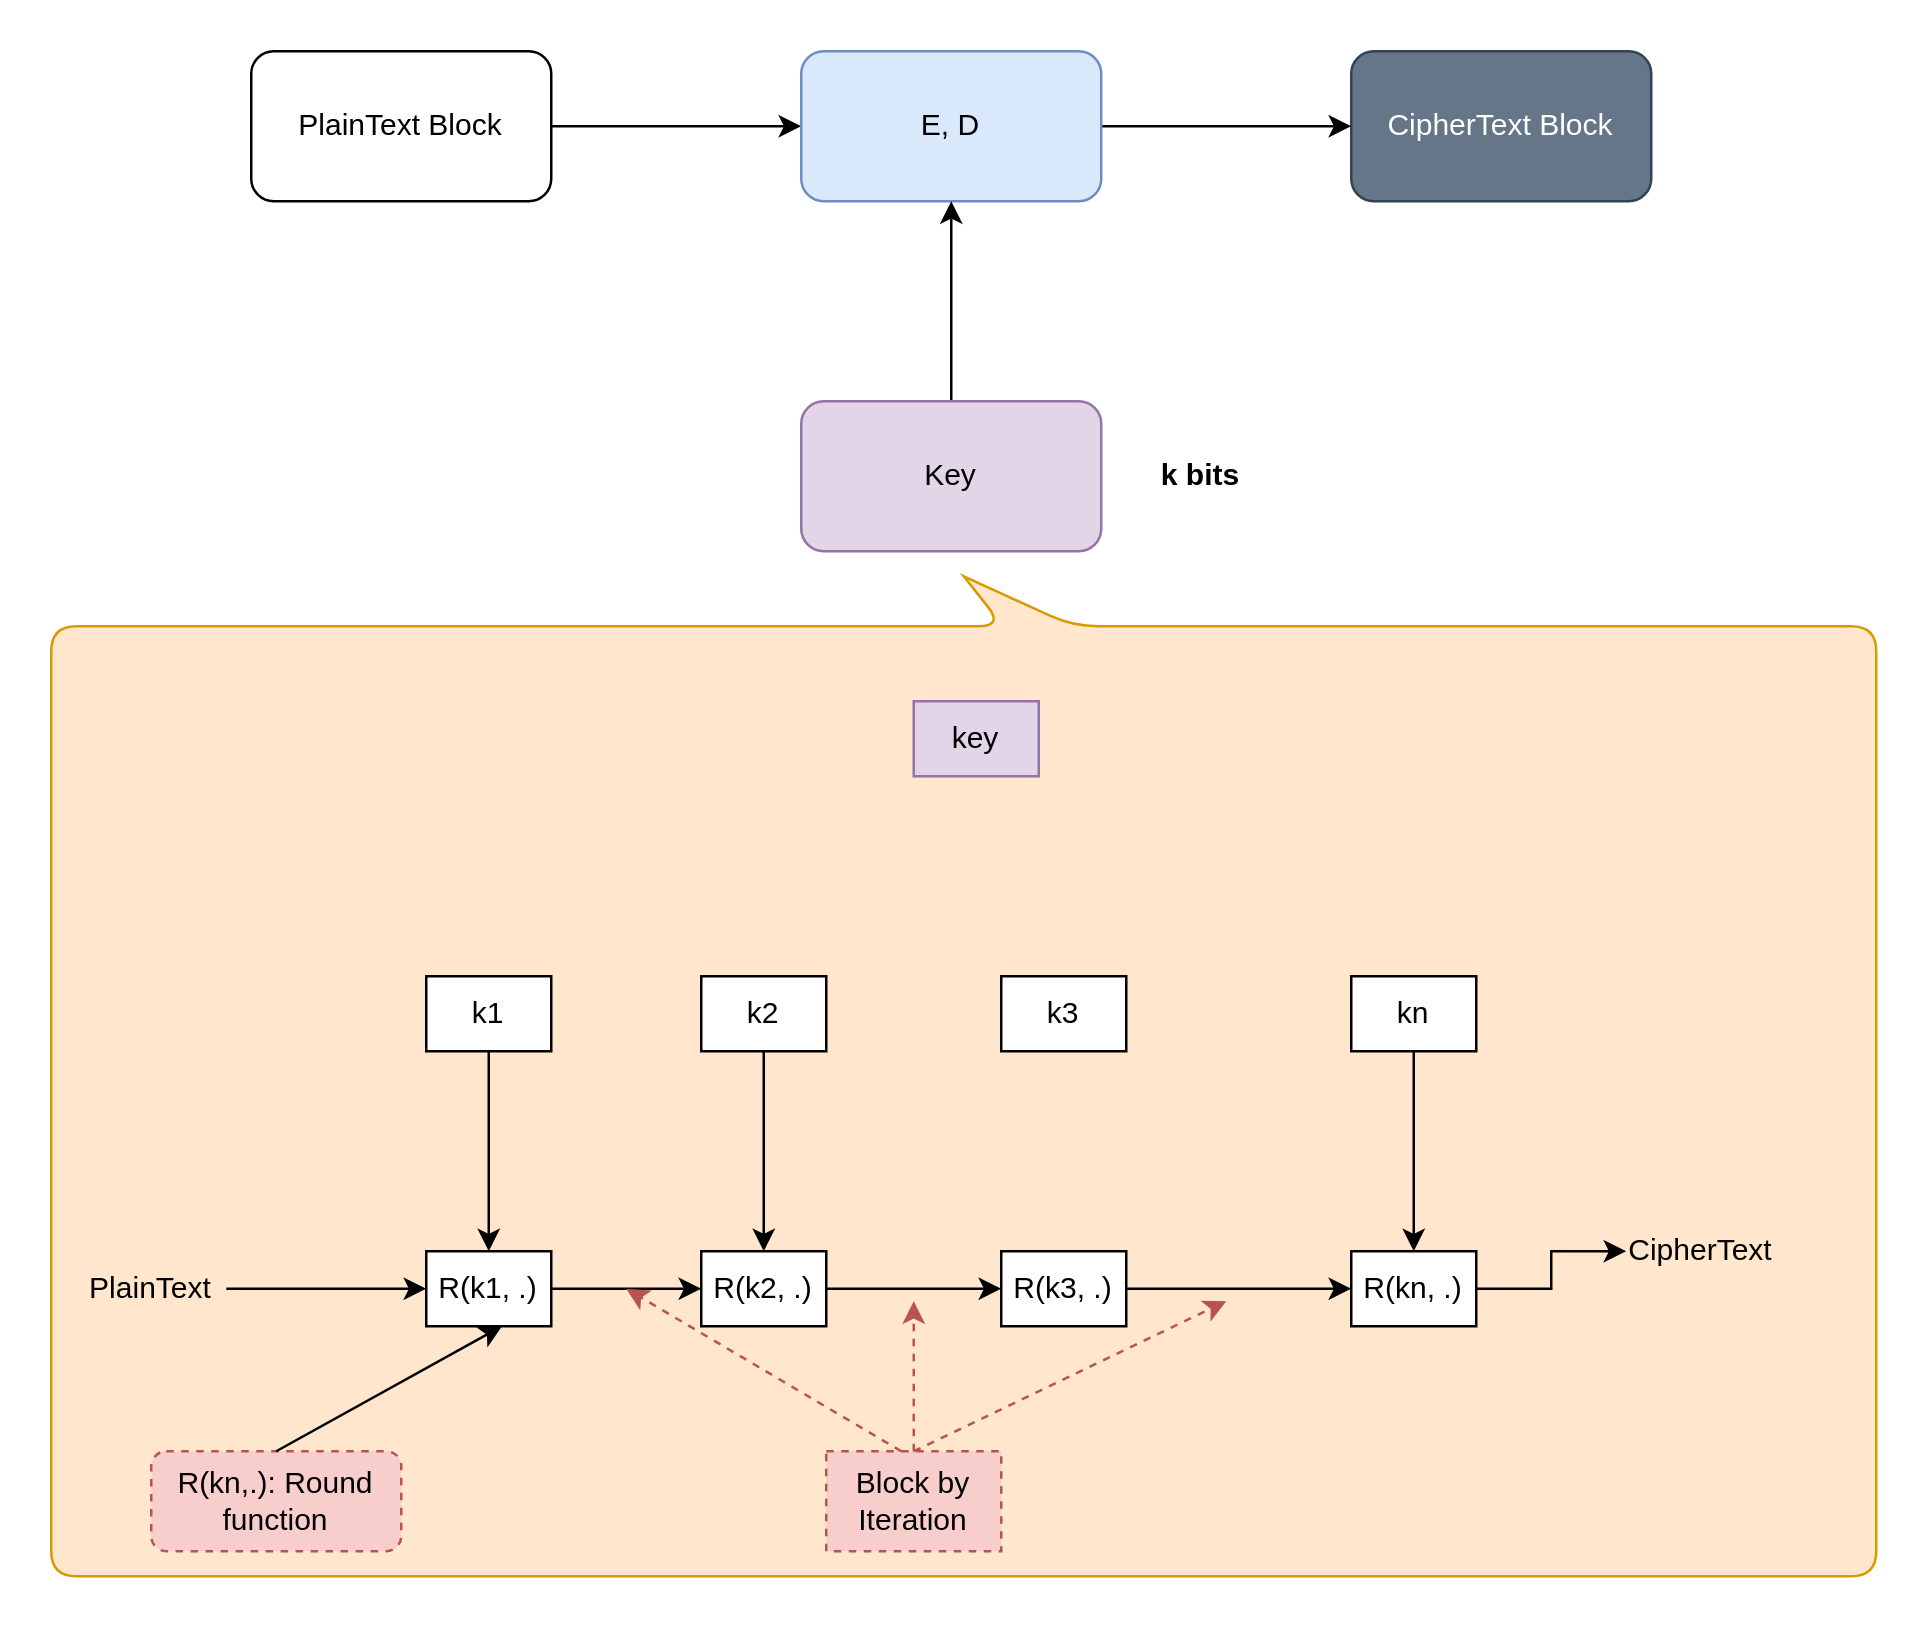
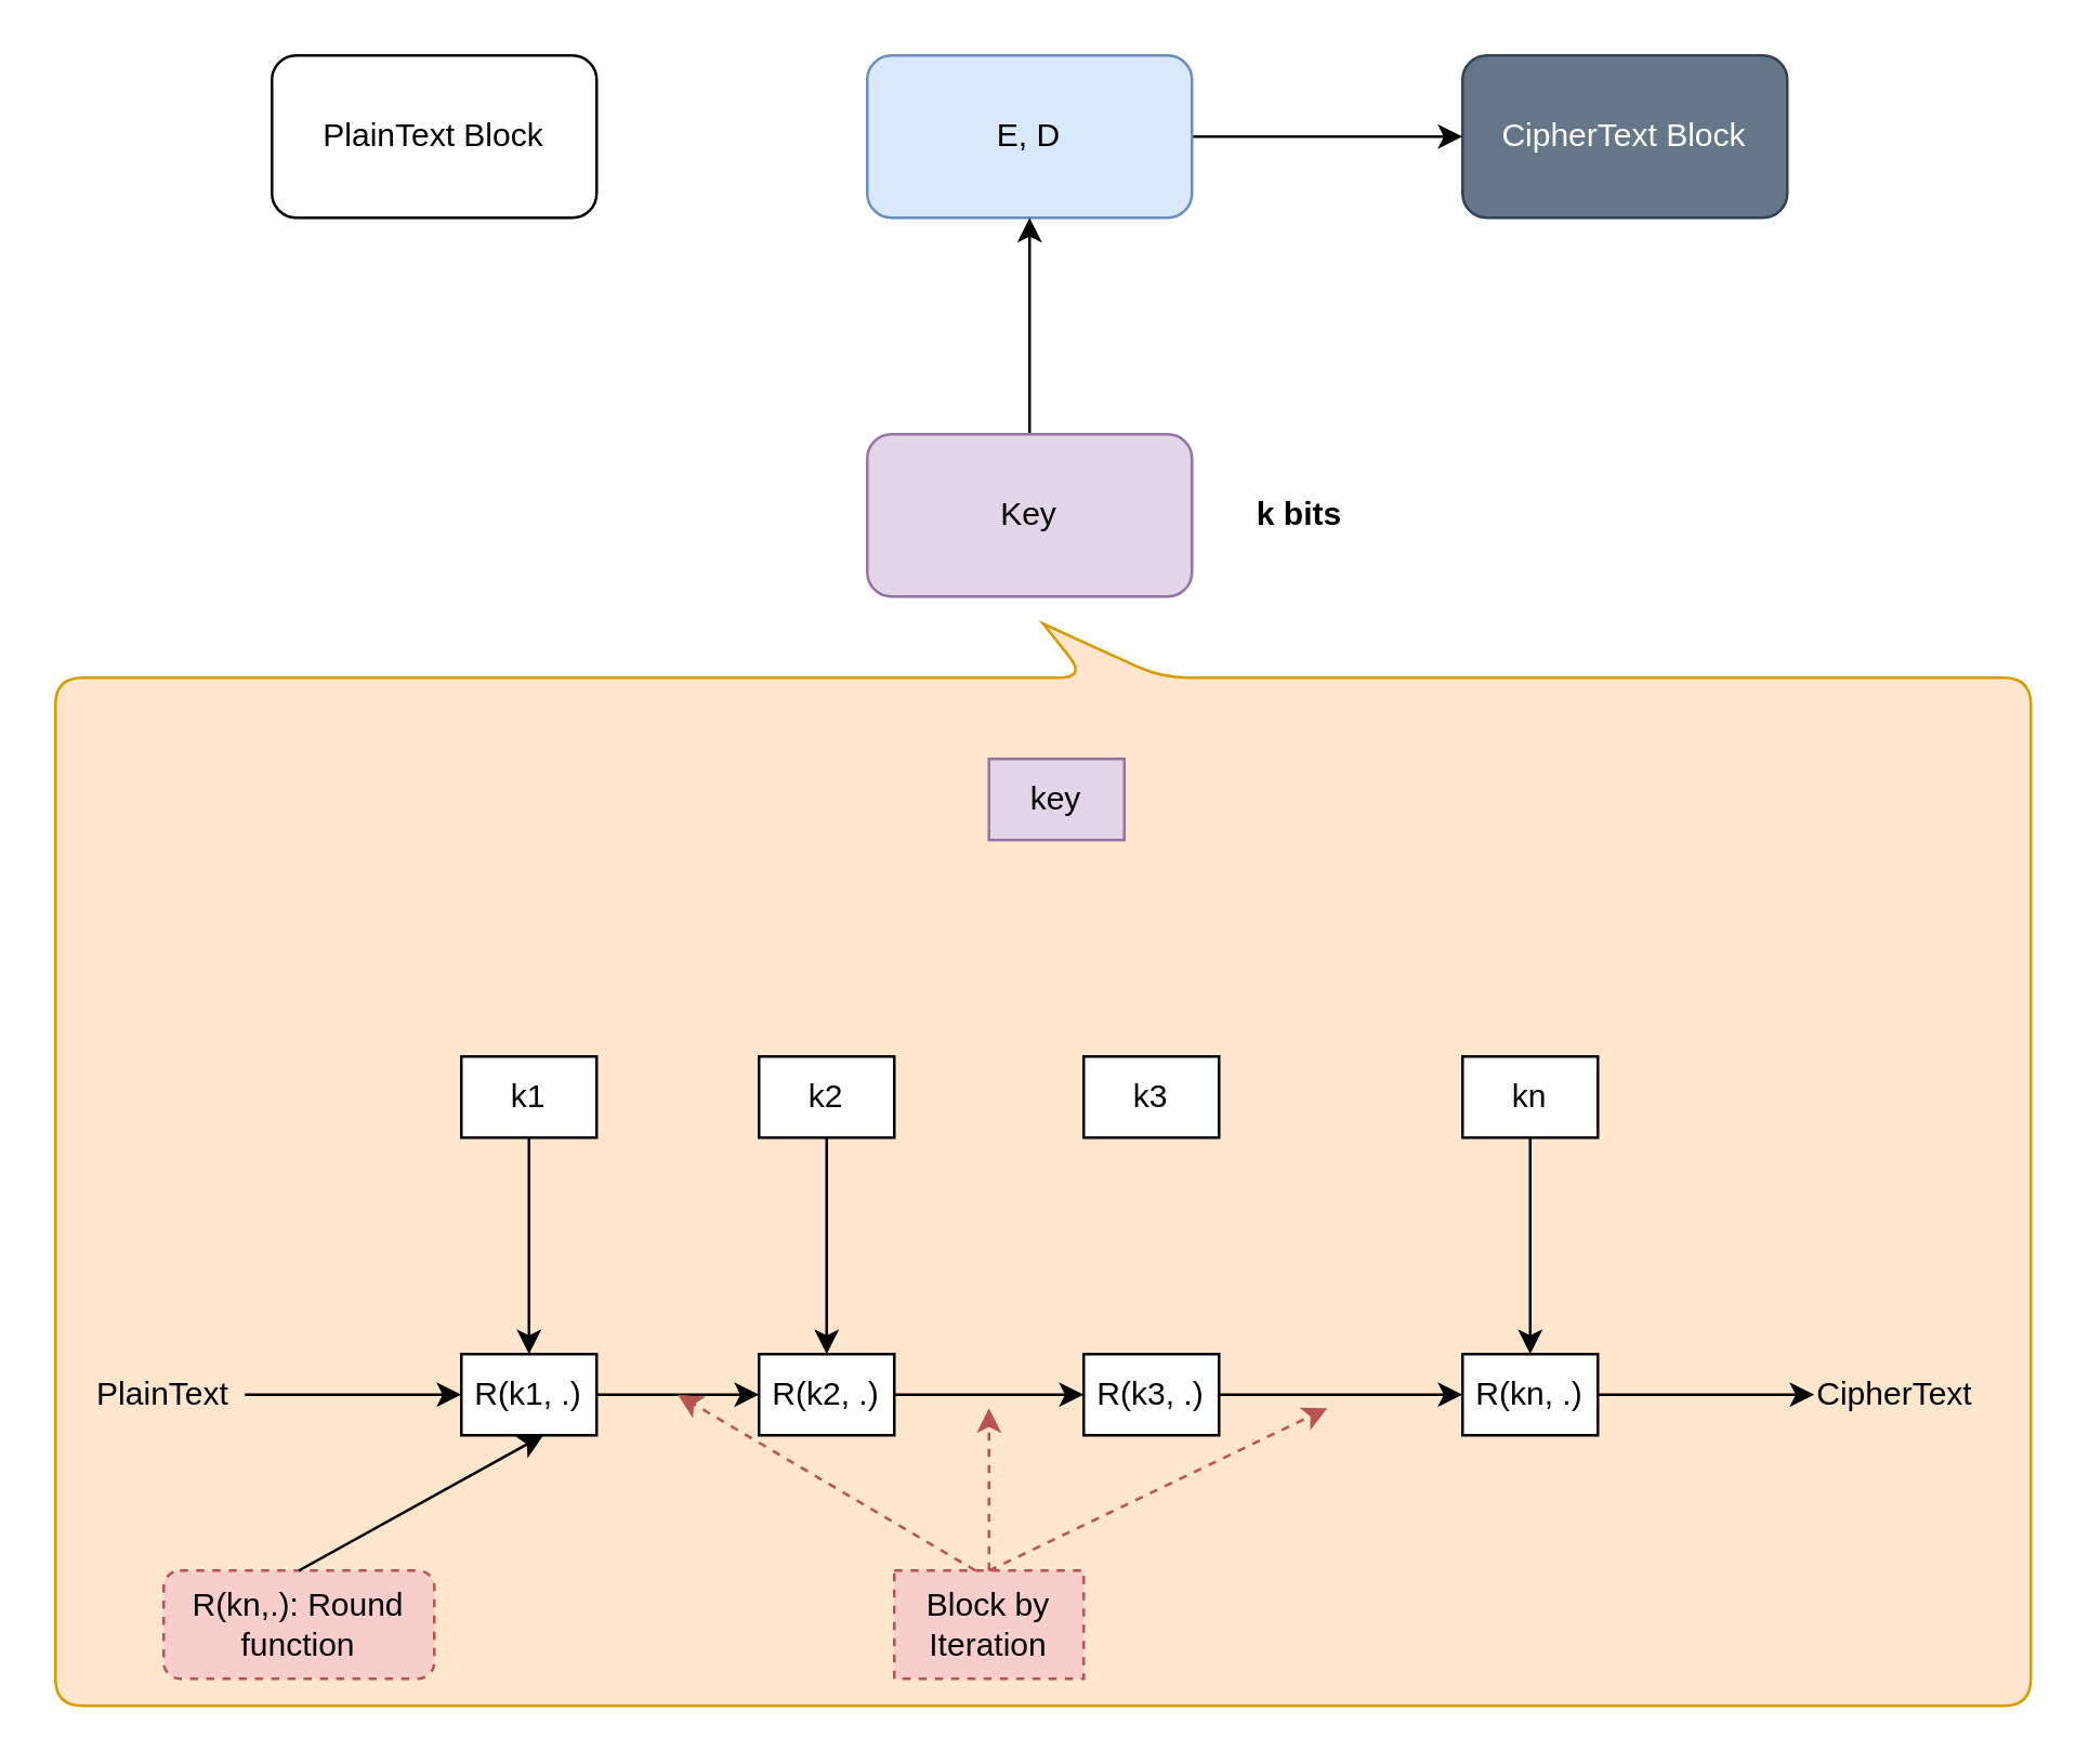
- <mxCell id="2" value="" style="edgeStyle=orthogonalEdgeStyle;rounded=0;orthogonalLoop=1;jettySize=auto;html=1;" edge="1" parent="1" source="3" target="6"><mxGeometry relative="1" as="geometry" /></mxCell>
- <mxCell id="29" value="CipherText" style="text;html=1;align=center;verticalAlign=middle;whiteSpace=wrap;rounded=0;" vertex="1" parent="1"><mxGeometry x="650" y="485" width="60" height="30" as="geometry" /></mxCell>
+ <mxCell id="29" value="CipherText" style="text;html=1;align=center;verticalAlign=middle;whiteSpace=wrap;rounded=0;" vertex="1" parent="1"><mxGeometry x="670" y="500" width="60" height="30" as="geometry" /></mxCell>
